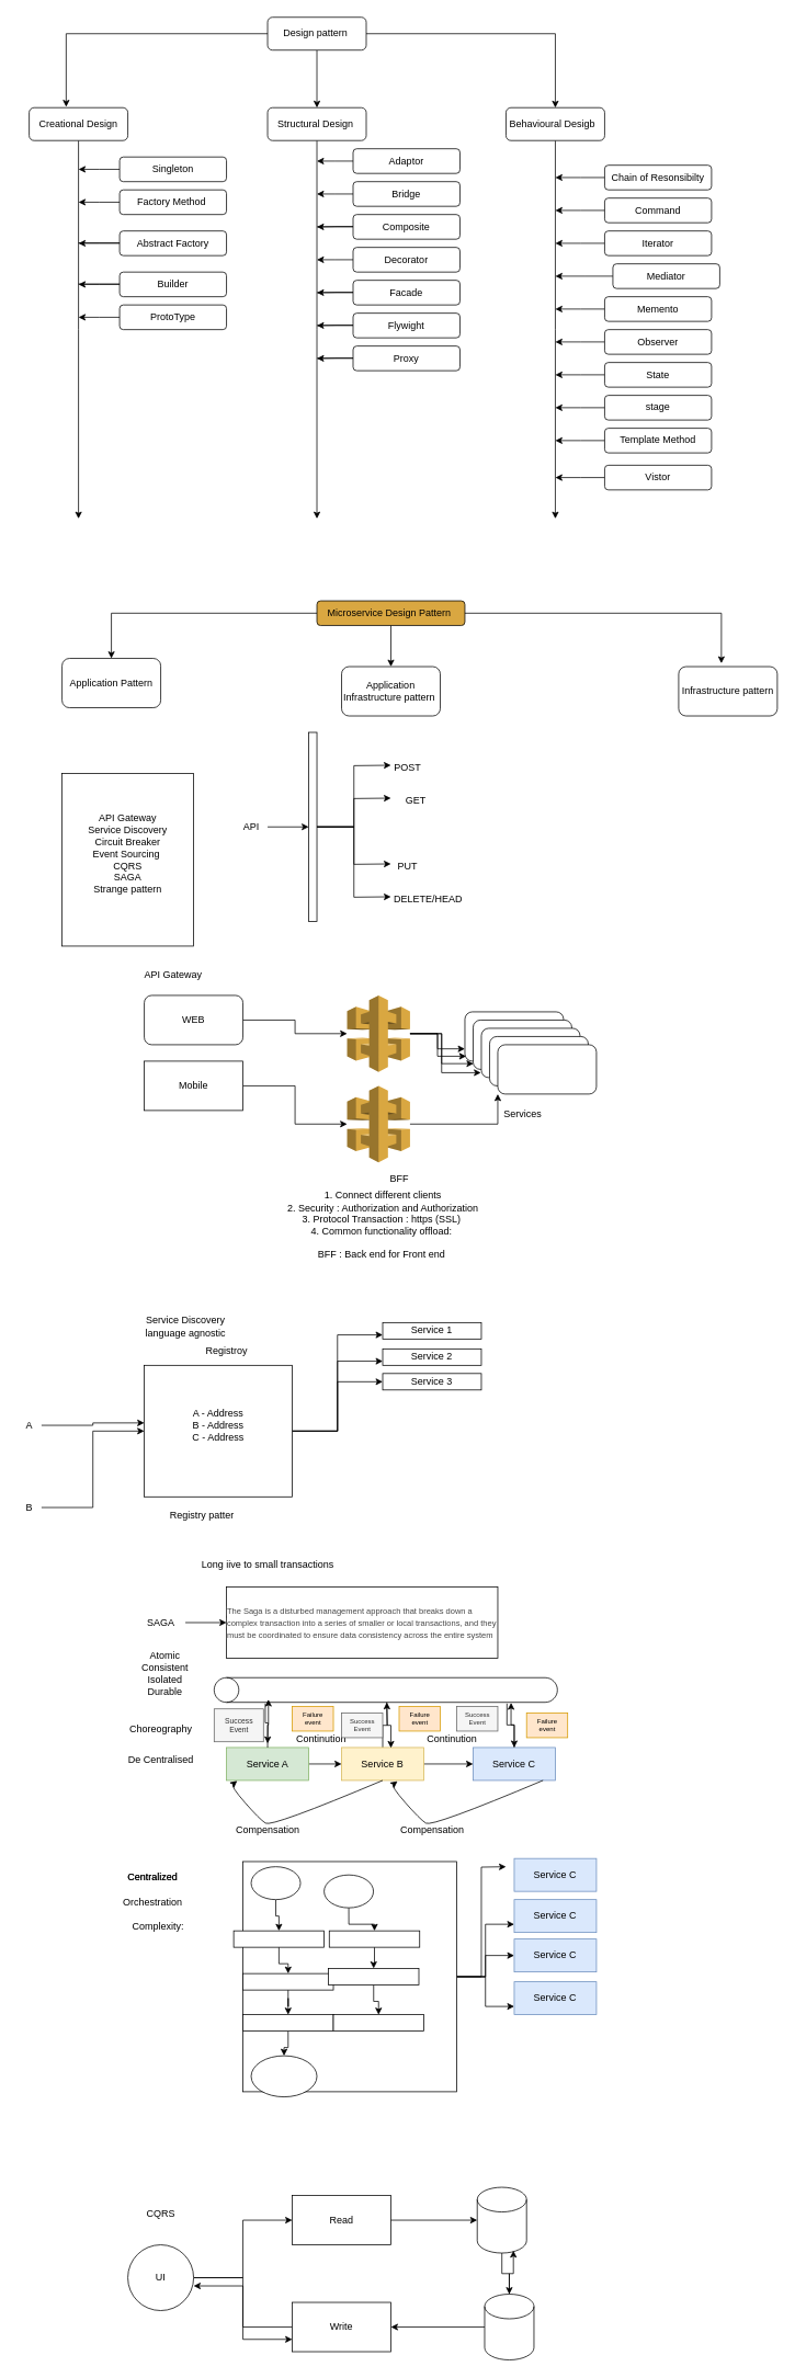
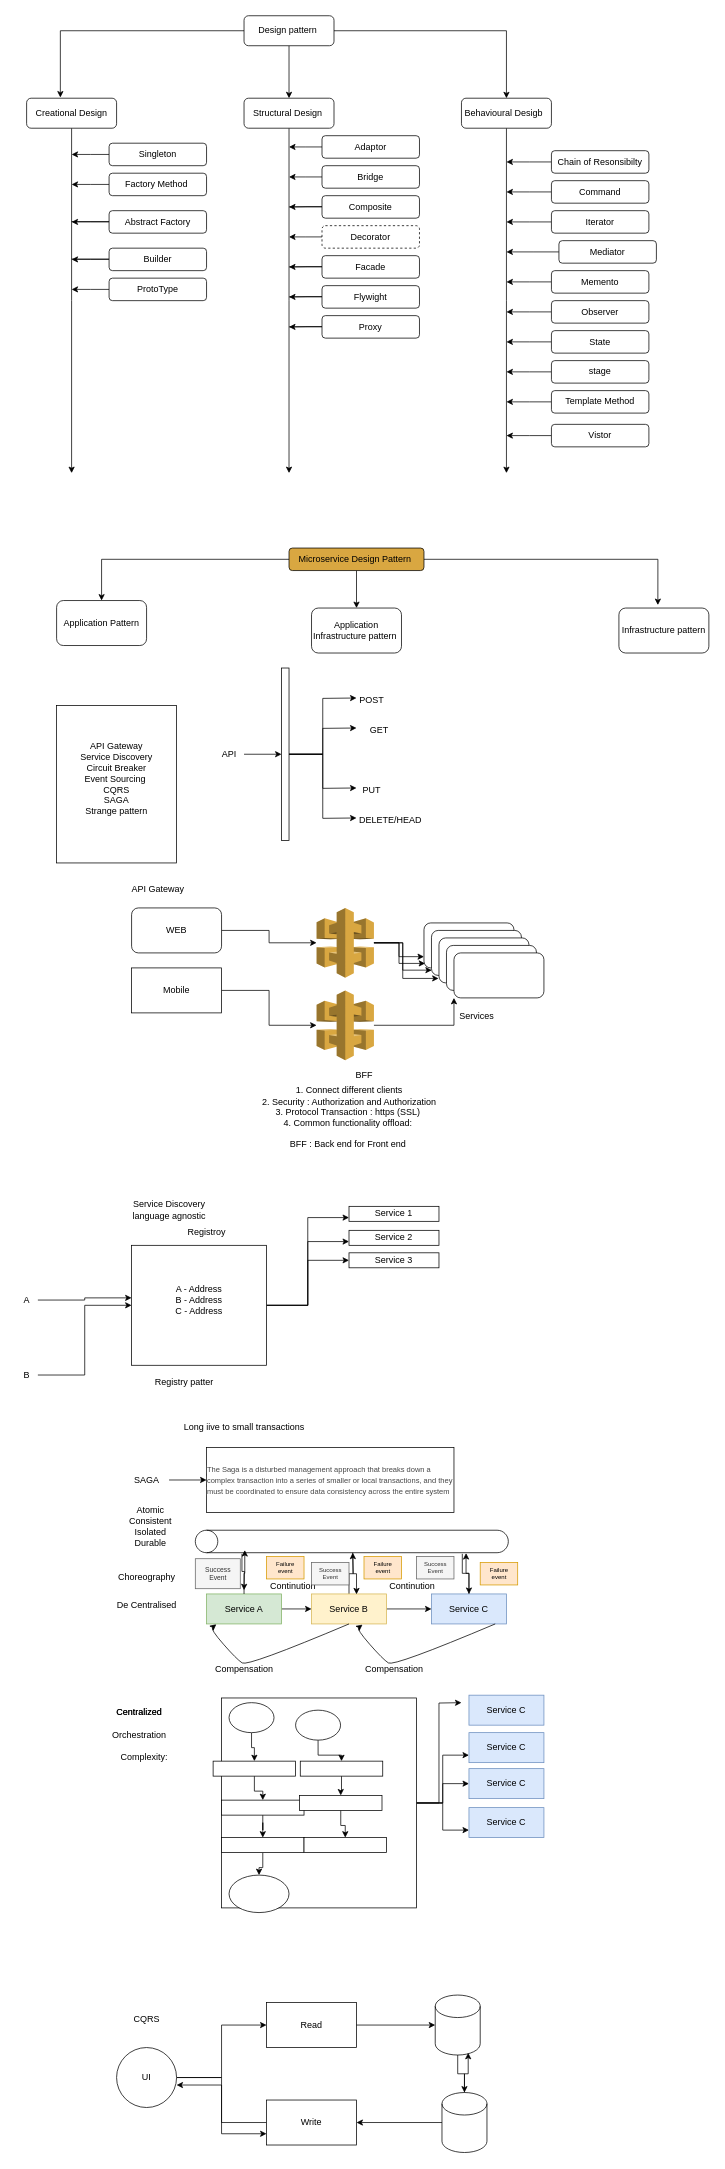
- <mxCell id="29" value="Decorator" style="rounded=1;whiteSpace=wrap;html=1;" parent="1" vertex="1"><mxGeometry x="429" y="300" width="130" height="30" as="geometry" /></mxCell>
+ <mxCell id="29" value="Decorator" style="rounded=1;whiteSpace=wrap;html=1;dashed=1;" parent="1" vertex="1"><mxGeometry x="429" y="300" width="130" height="30" as="geometry" /></mxCell>
